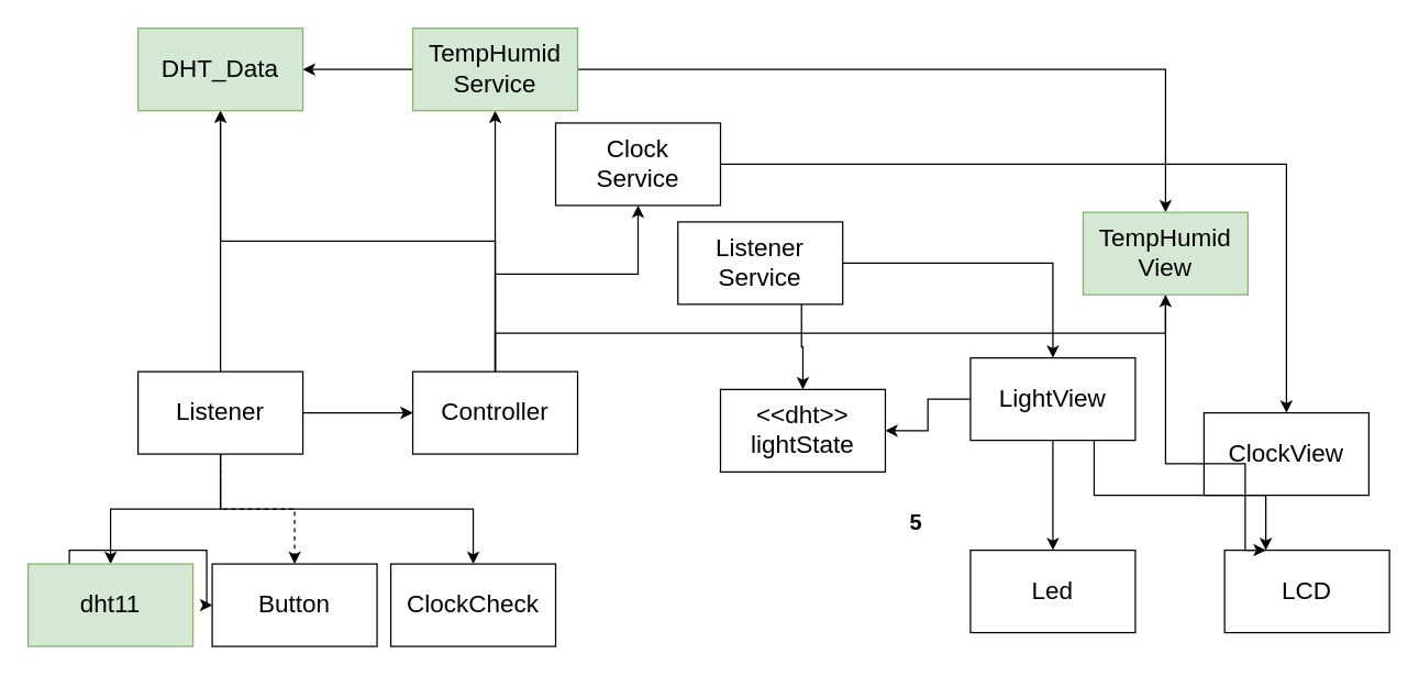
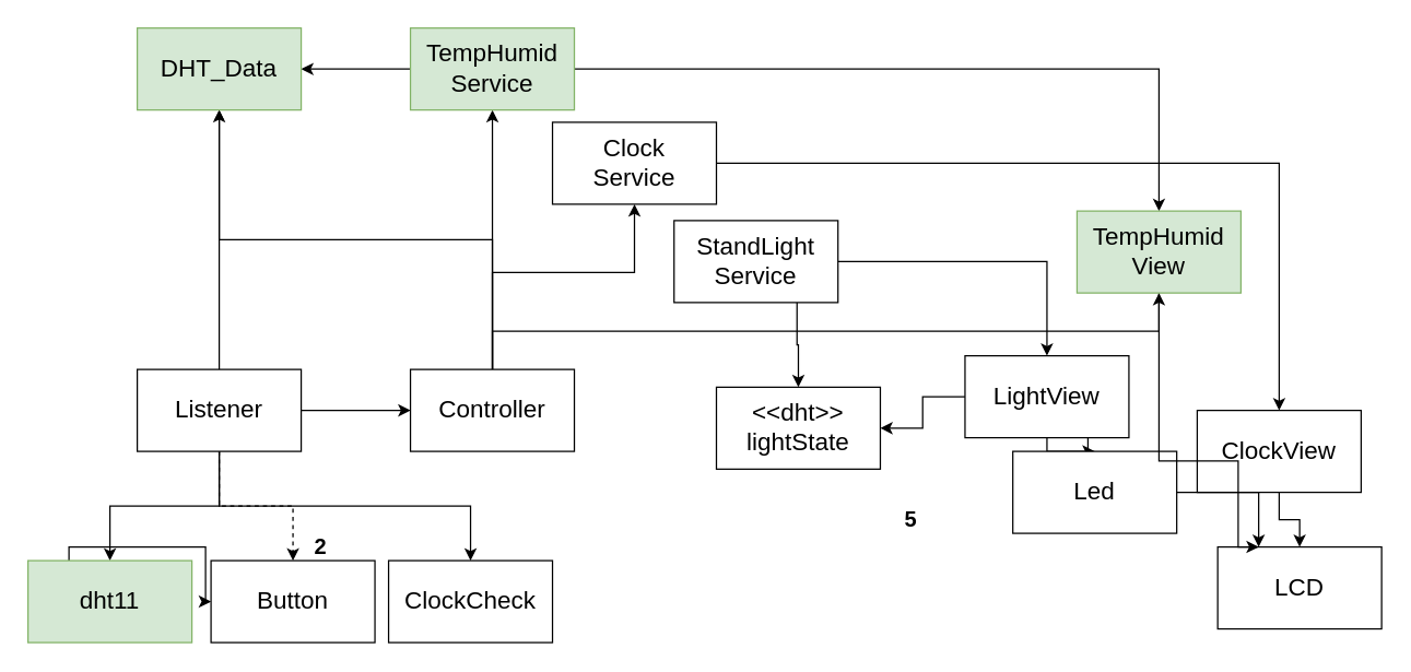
- <mxCell id="21" value="Listener&lt;br&gt;Service" style="whiteSpace=wrap;html=1;fontSize=18;" parent="1" vertex="1"><mxGeometry x="493" y="161" width="120" height="60" as="geometry" /></mxCell>
+ <mxCell id="21" value="StandLight&lt;br&gt;Service" style="whiteSpace=wrap;html=1;fontSize=18;" parent="1" vertex="1"><mxGeometry x="493" y="161" width="120" height="60" as="geometry" /></mxCell>
+ <mxCell id="27" style="edgeStyle=orthogonalEdgeStyle;rounded=0;html=1;exitX=0.5;exitY=1;exitDx=0;exitDy=0;entryX=0.5;entryY=0;entryDx=0;entryDy=0;fontSize=16;" parent="1" source="28" target="24" edge="1"><mxGeometry relative="1" as="geometry" /></mxCell>
+ <mxCell id="22" value="2" style="text;html=1;align=center;verticalAlign=middle;resizable=0;points=[];autosize=1;strokeColor=none;fillColor=none;fontSize=16;fontStyle=1" parent="1" vertex="1"><mxGeometry x="224" y="390" width="20" height="20" as="geometry" /></mxCell>
- <mxCell id="18" value="Led" style="whiteSpace=wrap;html=1;fontSize=18;" parent="1" vertex="1"><mxGeometry x="706" y="400" width="120" height="60" as="geometry" /></mxCell>
+ <mxCell id="18" value="Led" style="whiteSpace=wrap;html=1;fontSize=18;" parent="1" vertex="1"><mxGeometry x="741" y="330" width="120" height="60" as="geometry" /></mxCell>
